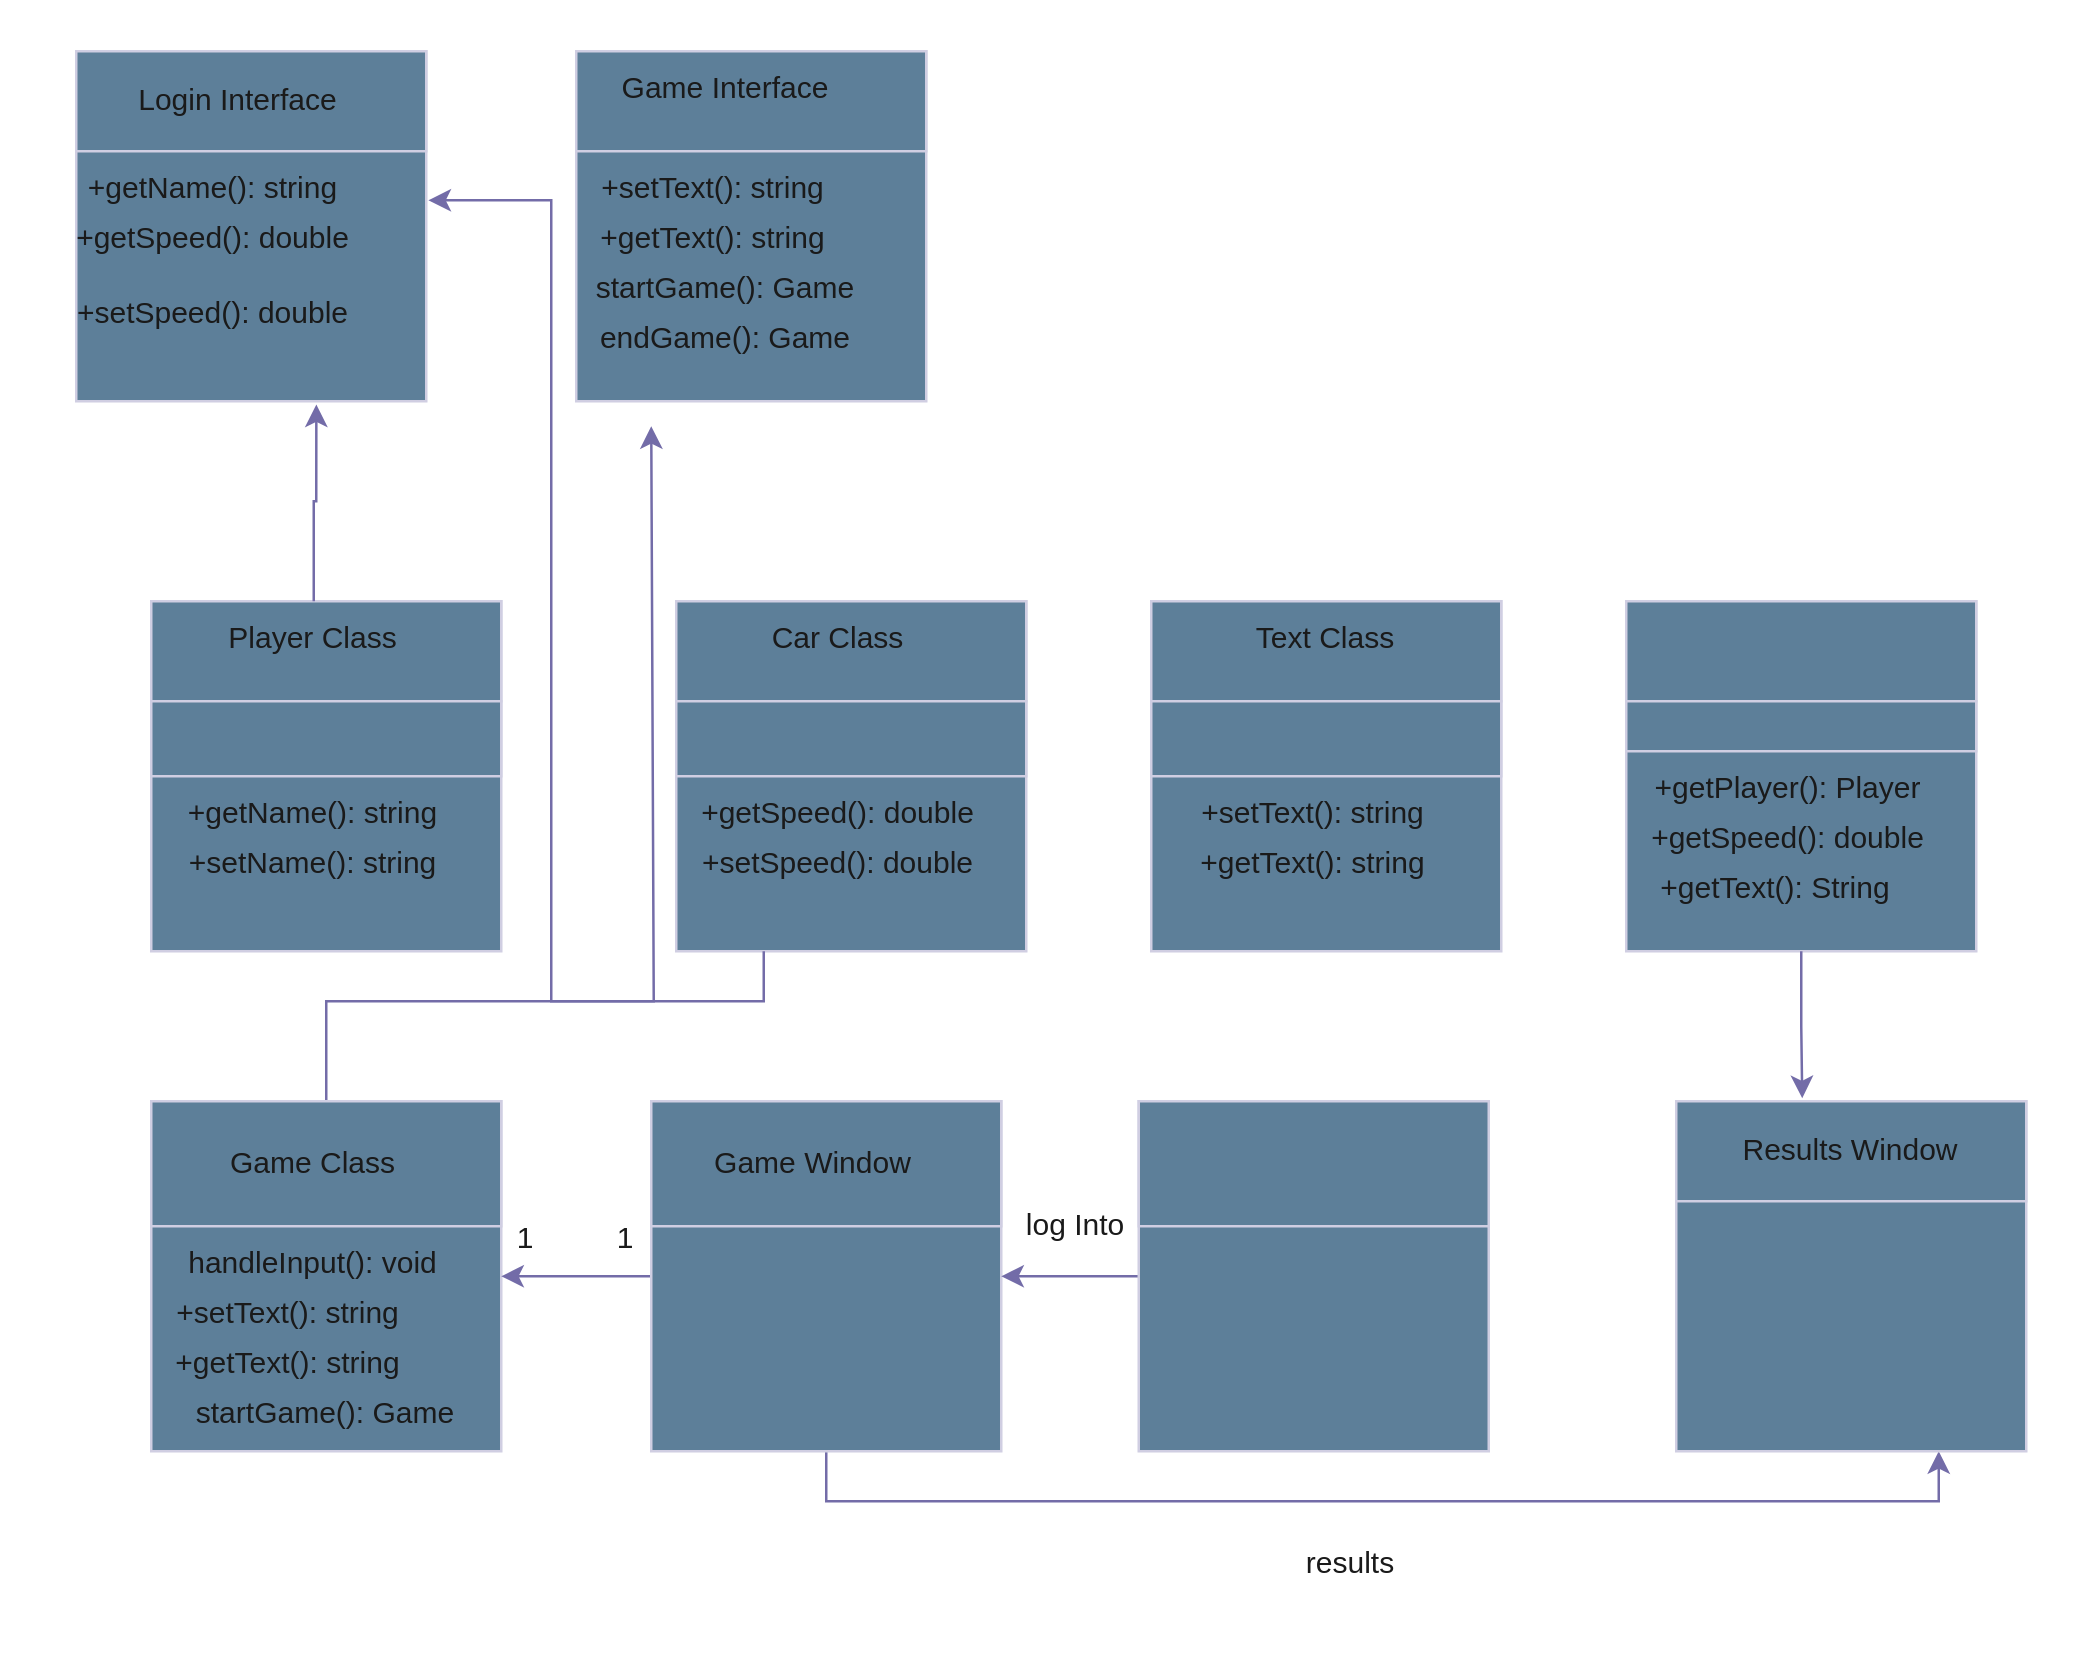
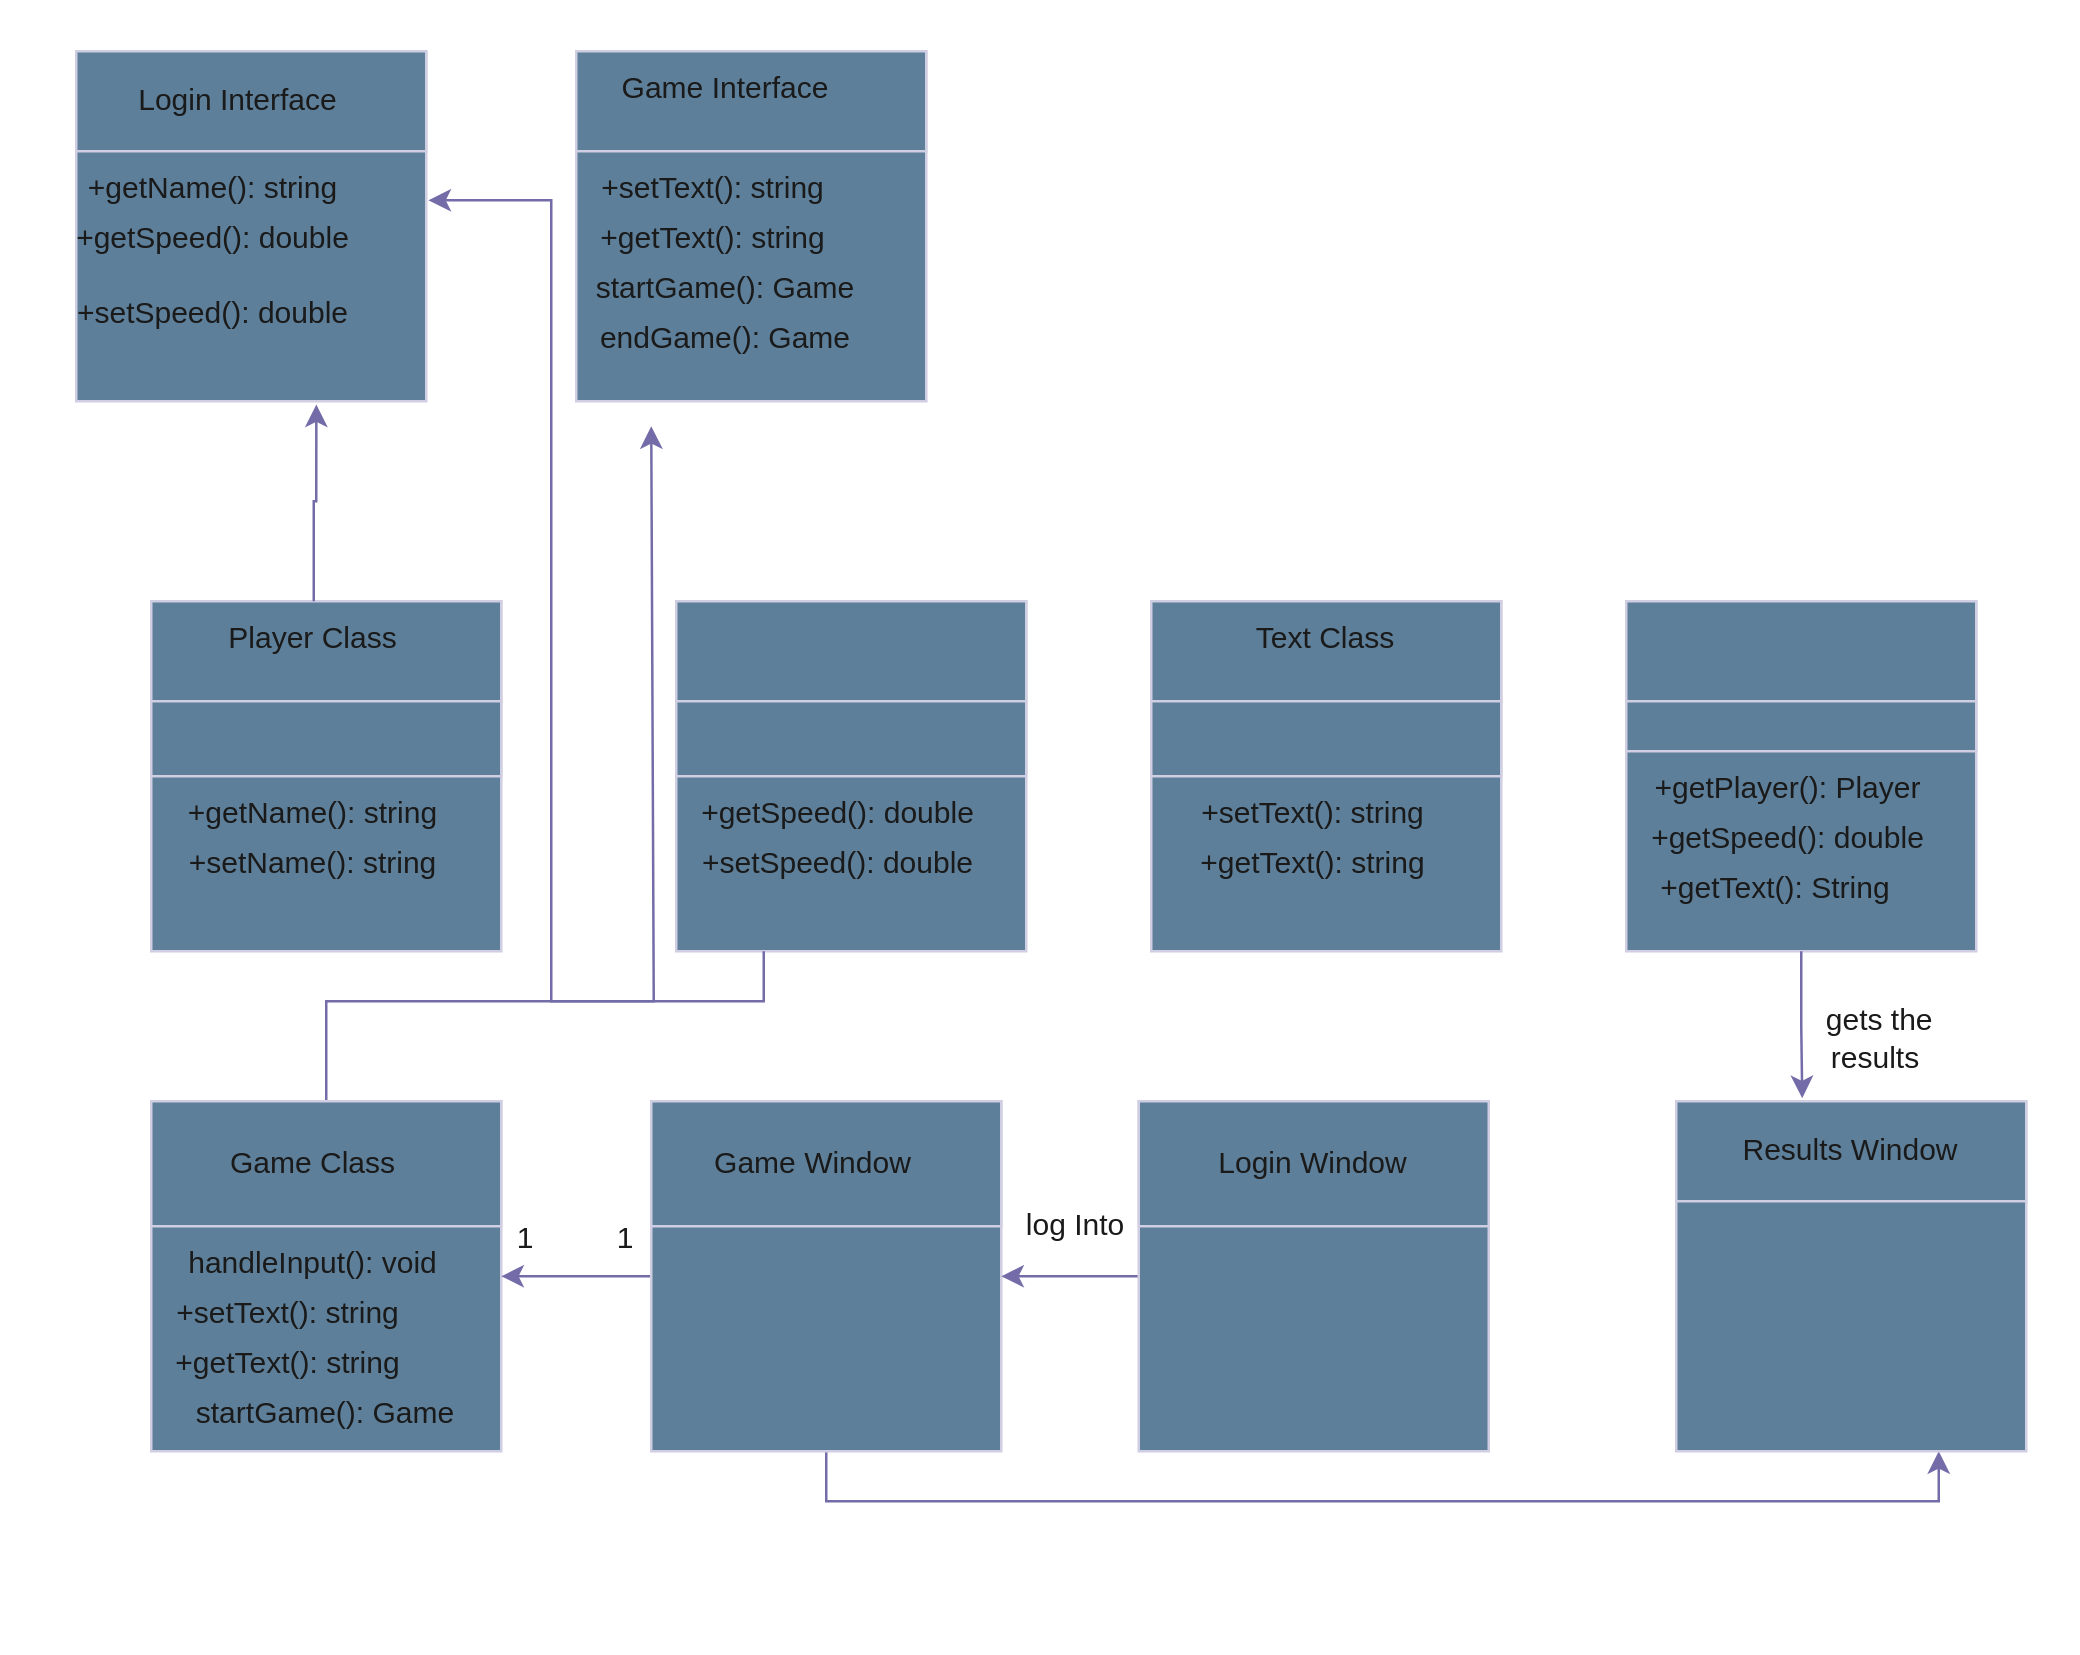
- <mxCell id="21" value="Car Class" style="text;html=1;align=center;verticalAlign=middle;whiteSpace=wrap;rounded=0;fontColor=#1A1A1A;" vertex="1" parent="1"><mxGeometry x="270" y="240" width="130" height="30" as="geometry" /></mxCell>
+ <mxCell id="67" value="&amp;nbsp;gets the results" style="text;html=1;align=center;verticalAlign=middle;whiteSpace=wrap;rounded=0;fontColor=#1A1A1A;" vertex="1" parent="1"><mxGeometry x="720" y="400" width="60" height="30" as="geometry" /></mxCell>
+ <mxCell id="33" value="Login Window" style="text;html=1;align=center;verticalAlign=middle;whiteSpace=wrap;rounded=0;fontColor=#1A1A1A;" vertex="1" parent="1"><mxGeometry x="460" y="450" width="130" height="30" as="geometry" /></mxCell>
- <mxCell id="65" value="results" style="text;html=1;align=center;verticalAlign=middle;whiteSpace=wrap;rounded=0;fontColor=#1A1A1A;" vertex="1" parent="1"><mxGeometry x="510" y="610" width="60" height="30" as="geometry" /></mxCell>
